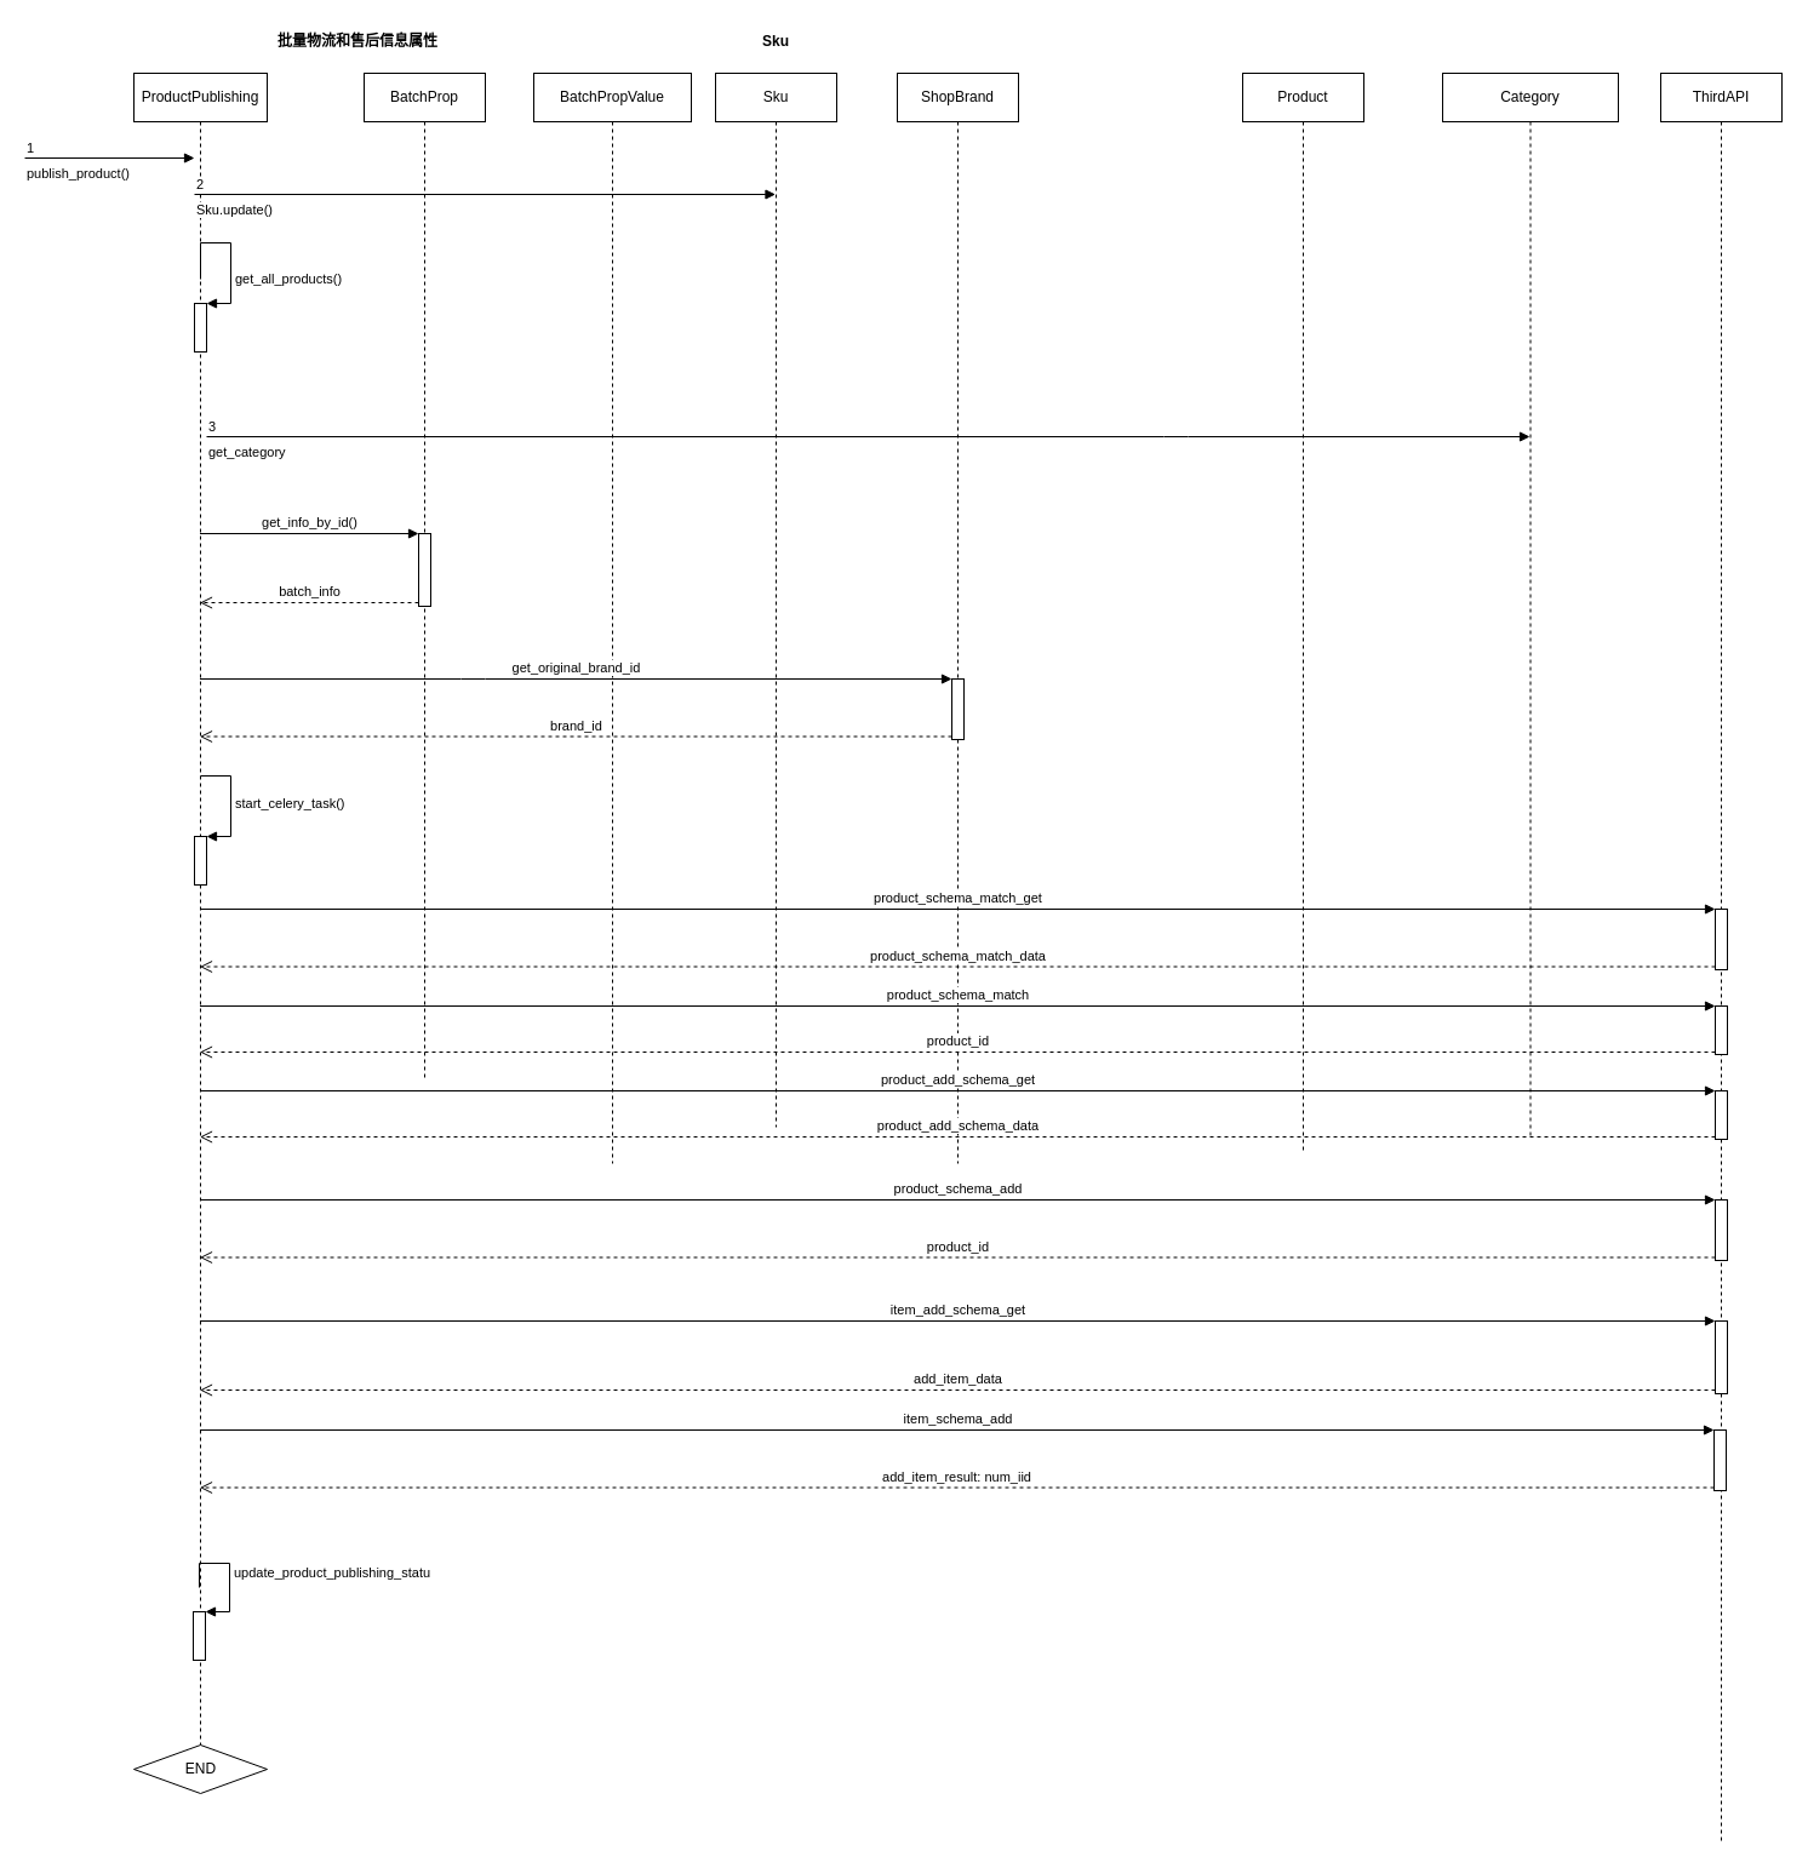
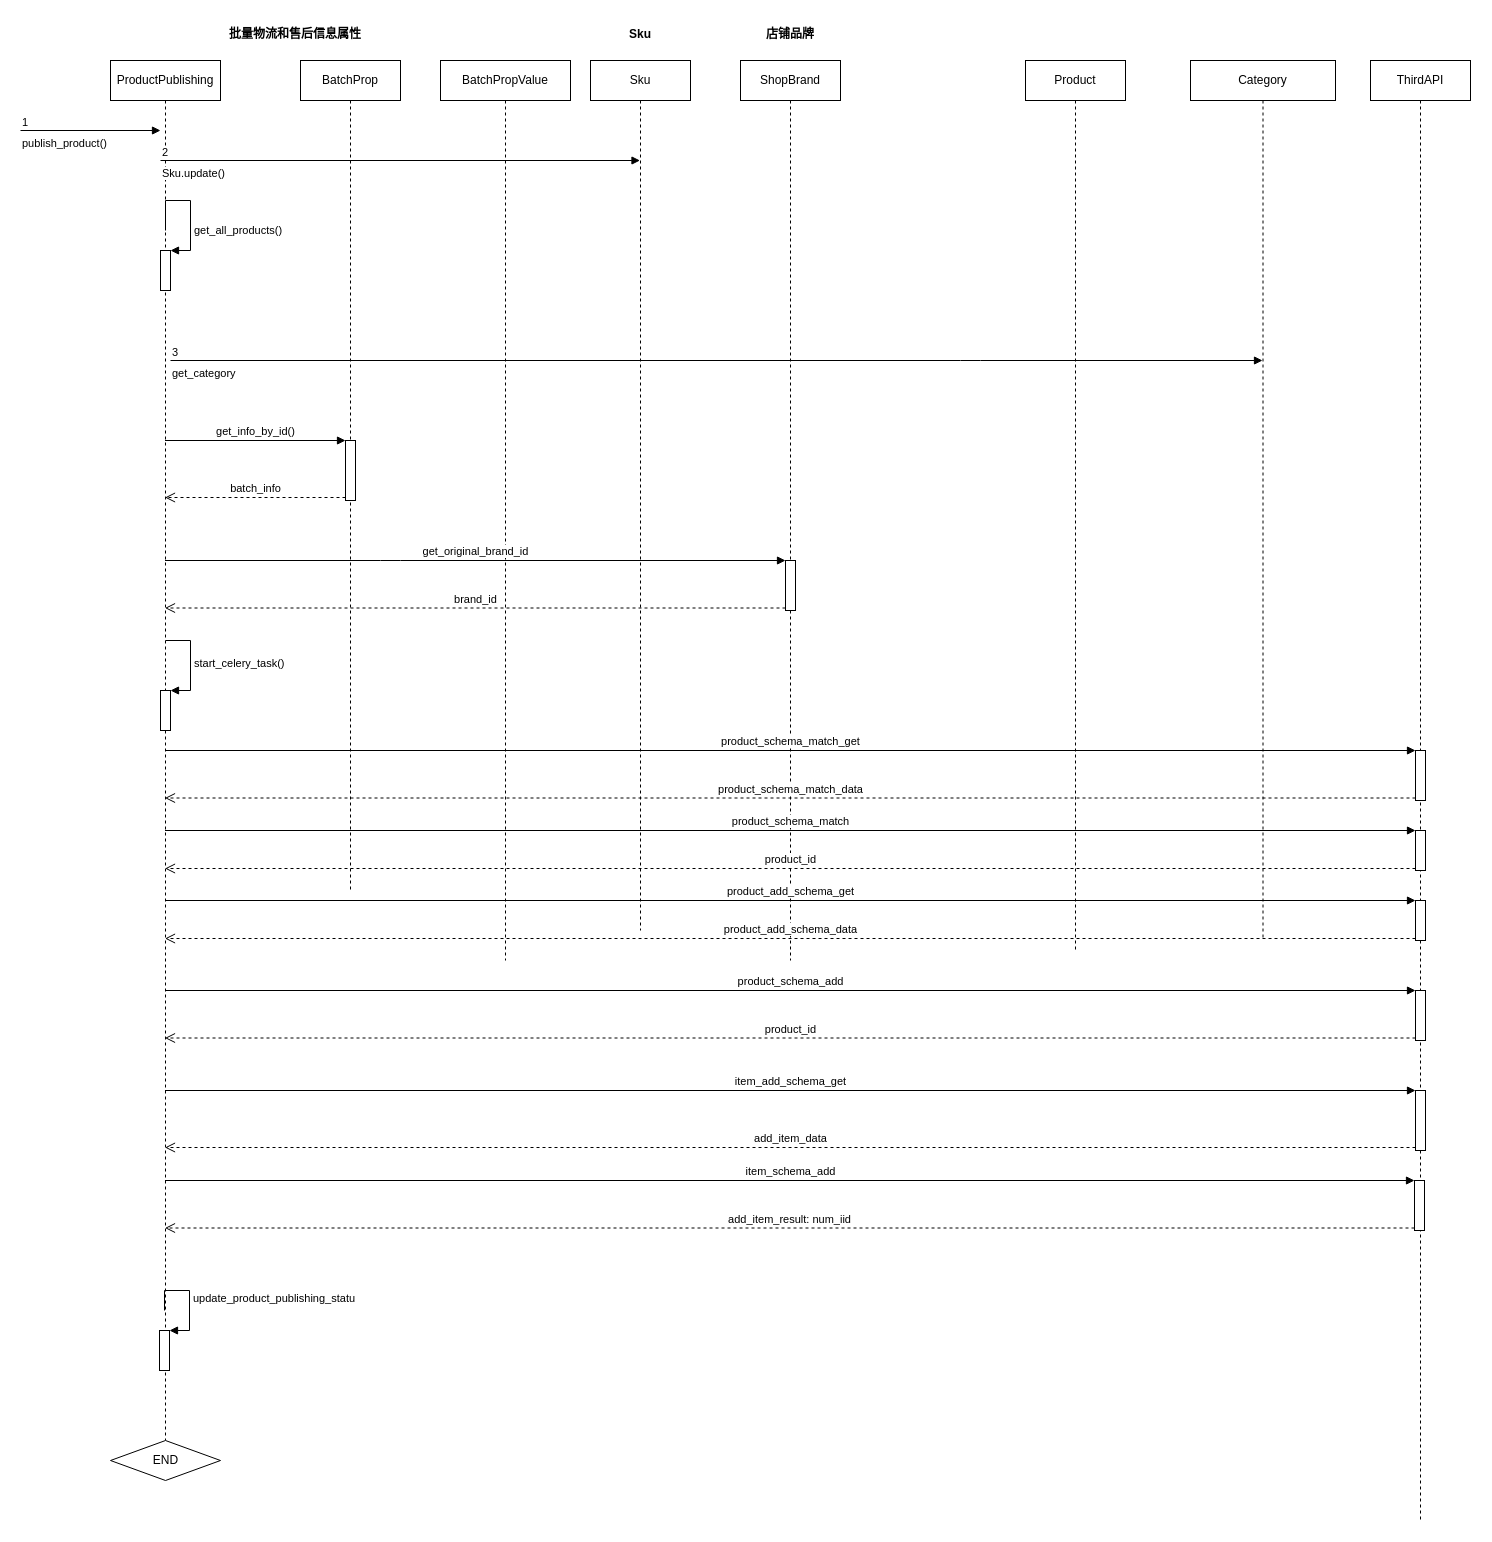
+ <mxCell id="25" value="店铺品牌" style="text;align=center;fontStyle=1;verticalAlign=middle;spacingLeft=3;spacingRight=3;strokeColor=none;rotatable=0;points=[[0,0.5],[1,0.5]];portConstraint=eastwest;" vertex="1" parent="1"><mxGeometry x="750" y="20" width="80" height="26" as="geometry" /></mxCell>
